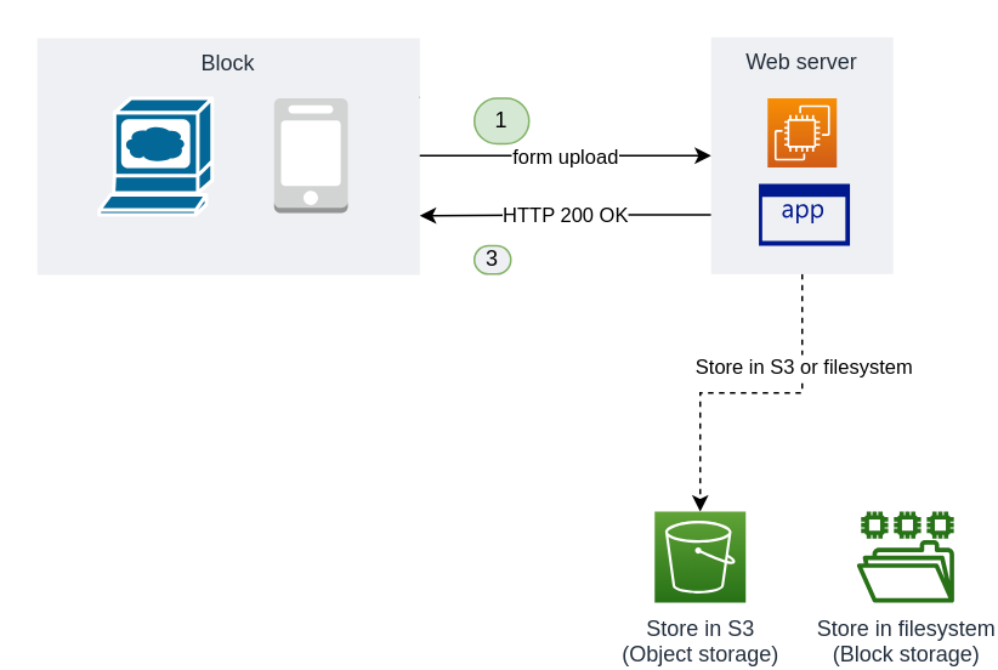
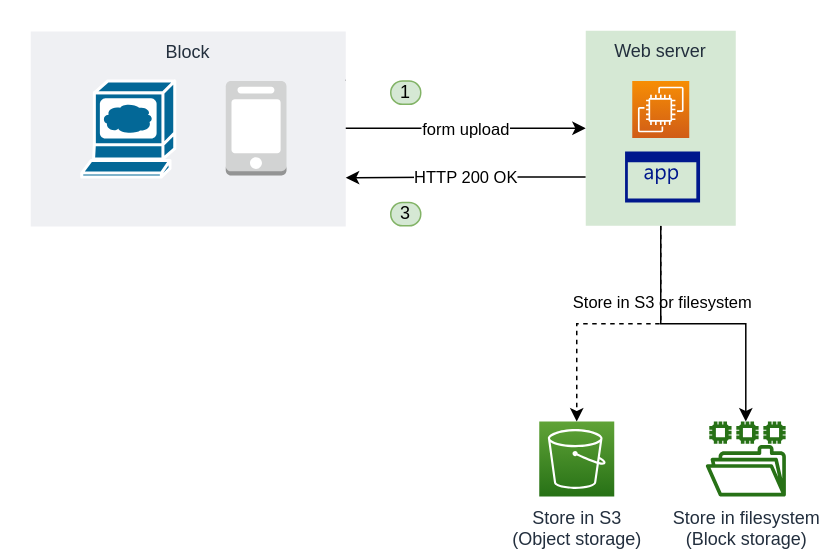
- <mxCell id="14" value="Web server" style="fillColor=#EFF0F3;strokeColor=none;dashed=0;verticalAlign=top;fontStyle=0;fontColor=#232F3D;" vertex="1" parent="1"><mxGeometry x="390" y="20" width="100" height="130" as="geometry" /></mxCell>
+ <mxCell id="14" value="Web server" style="fillColor=#d5e8d4;strokeColor=none;dashed=0;verticalAlign=top;fontStyle=0;fontColor=#232F3D;" vertex="1" parent="1"><mxGeometry x="390" y="20" width="100" height="130" as="geometry" /></mxCell>
- <mxCell id="18" value="1" style="rounded=1;whiteSpace=wrap;html=1;fillColor=#d5e8d4;strokeColor=#82b366;arcSize=50;" vertex="1" parent="1"><mxGeometry x="260" y="53.5" width="30" height="25" as="geometry" /></mxCell>
+ <mxCell id="18" value="1" style="rounded=1;whiteSpace=wrap;html=1;fillColor=#d5e8d4;strokeColor=#82b366;arcSize=50;" vertex="1" parent="1"><mxGeometry x="260" y="53.5" width="20" height="15.5" as="geometry" /></mxCell>
- <mxCell id="17" value="3" style="rounded=1;whiteSpace=wrap;html=1;fillColor=#eff0f3;strokeColor=#82b366;arcSize=50;" vertex="1" parent="1"><mxGeometry x="260" y="134.5" width="20" height="15.5" as="geometry" /></mxCell>
+ <mxCell id="17" value="3" style="rounded=1;whiteSpace=wrap;html=1;fillColor=#d5e8d4;strokeColor=#82b366;arcSize=50;" vertex="1" parent="1"><mxGeometry x="260" y="134.5" width="20" height="15.5" as="geometry" /></mxCell>
+ <mxCell id="11" style="edgeStyle=orthogonalEdgeStyle;rounded=0;orthogonalLoop=1;jettySize=auto;html=1;exitX=0.5;exitY=1;exitDx=0;exitDy=0;" edge="1" parent="1" source="14" target="8"><mxGeometry relative="1" as="geometry" /></mxCell>
